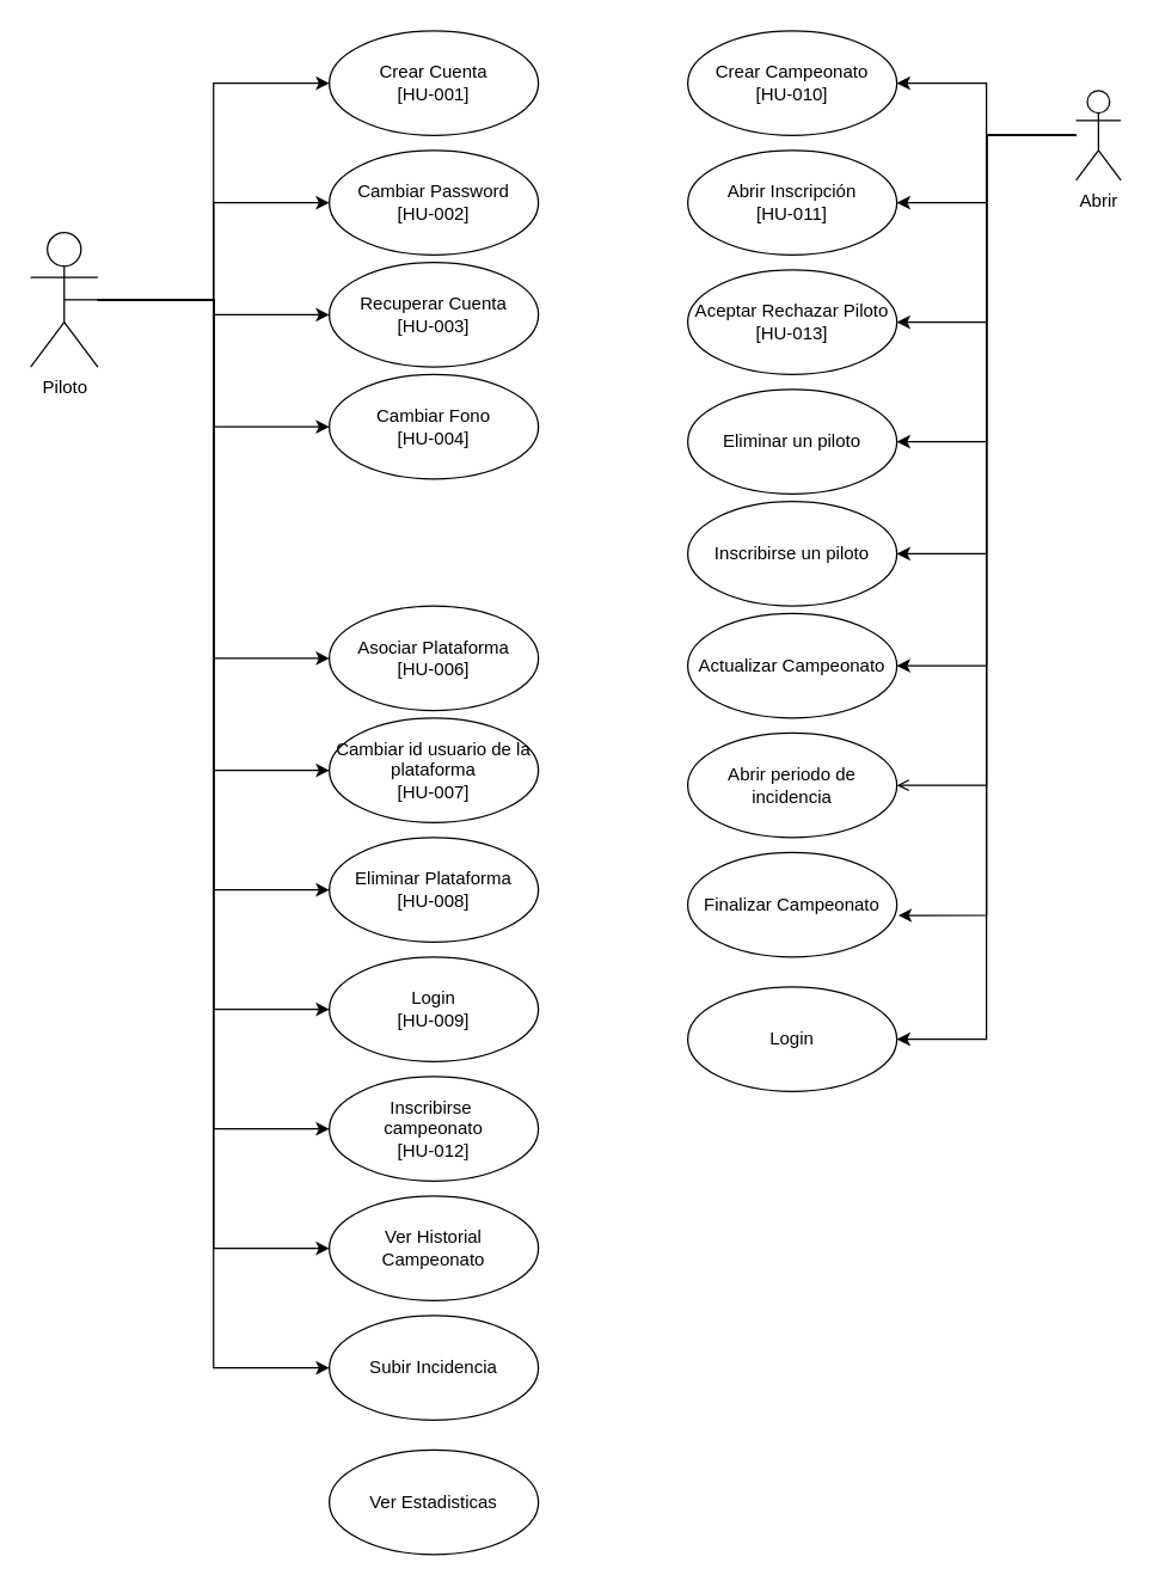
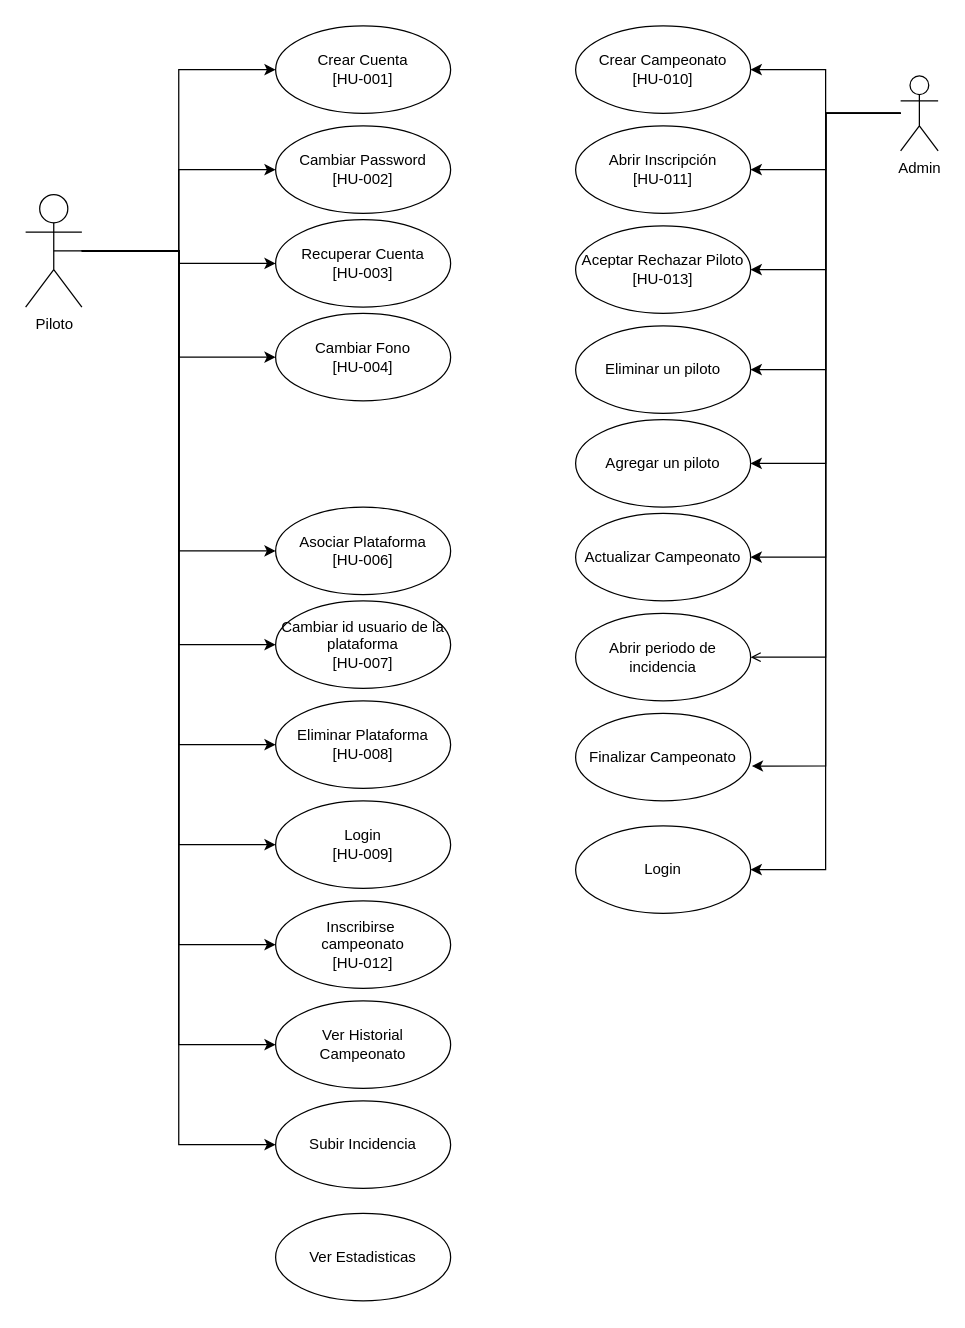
- <mxCell id="29" value="Abrir" style="shape=umlActor;verticalLabelPosition=bottom;verticalAlign=top;html=1;outlineConnect=0;" vertex="1" parent="1"><mxGeometry x="720" y="60" width="30" height="60" as="geometry" /></mxCell>
+ <mxCell id="29" value="Admin" style="shape=umlActor;verticalLabelPosition=bottom;verticalAlign=top;html=1;outlineConnect=0;" vertex="1" parent="1"><mxGeometry x="720" y="60" width="30" height="60" as="geometry" /></mxCell>
- <mxCell id="42" value="Inscribirse un piloto" style="ellipse;whiteSpace=wrap;html=1;" vertex="1" parent="1"><mxGeometry x="460" y="335" width="140" height="70" as="geometry" /></mxCell>
+ <mxCell id="42" value="Agregar un piloto" style="ellipse;whiteSpace=wrap;html=1;" vertex="1" parent="1"><mxGeometry x="460" y="335" width="140" height="70" as="geometry" /></mxCell>
